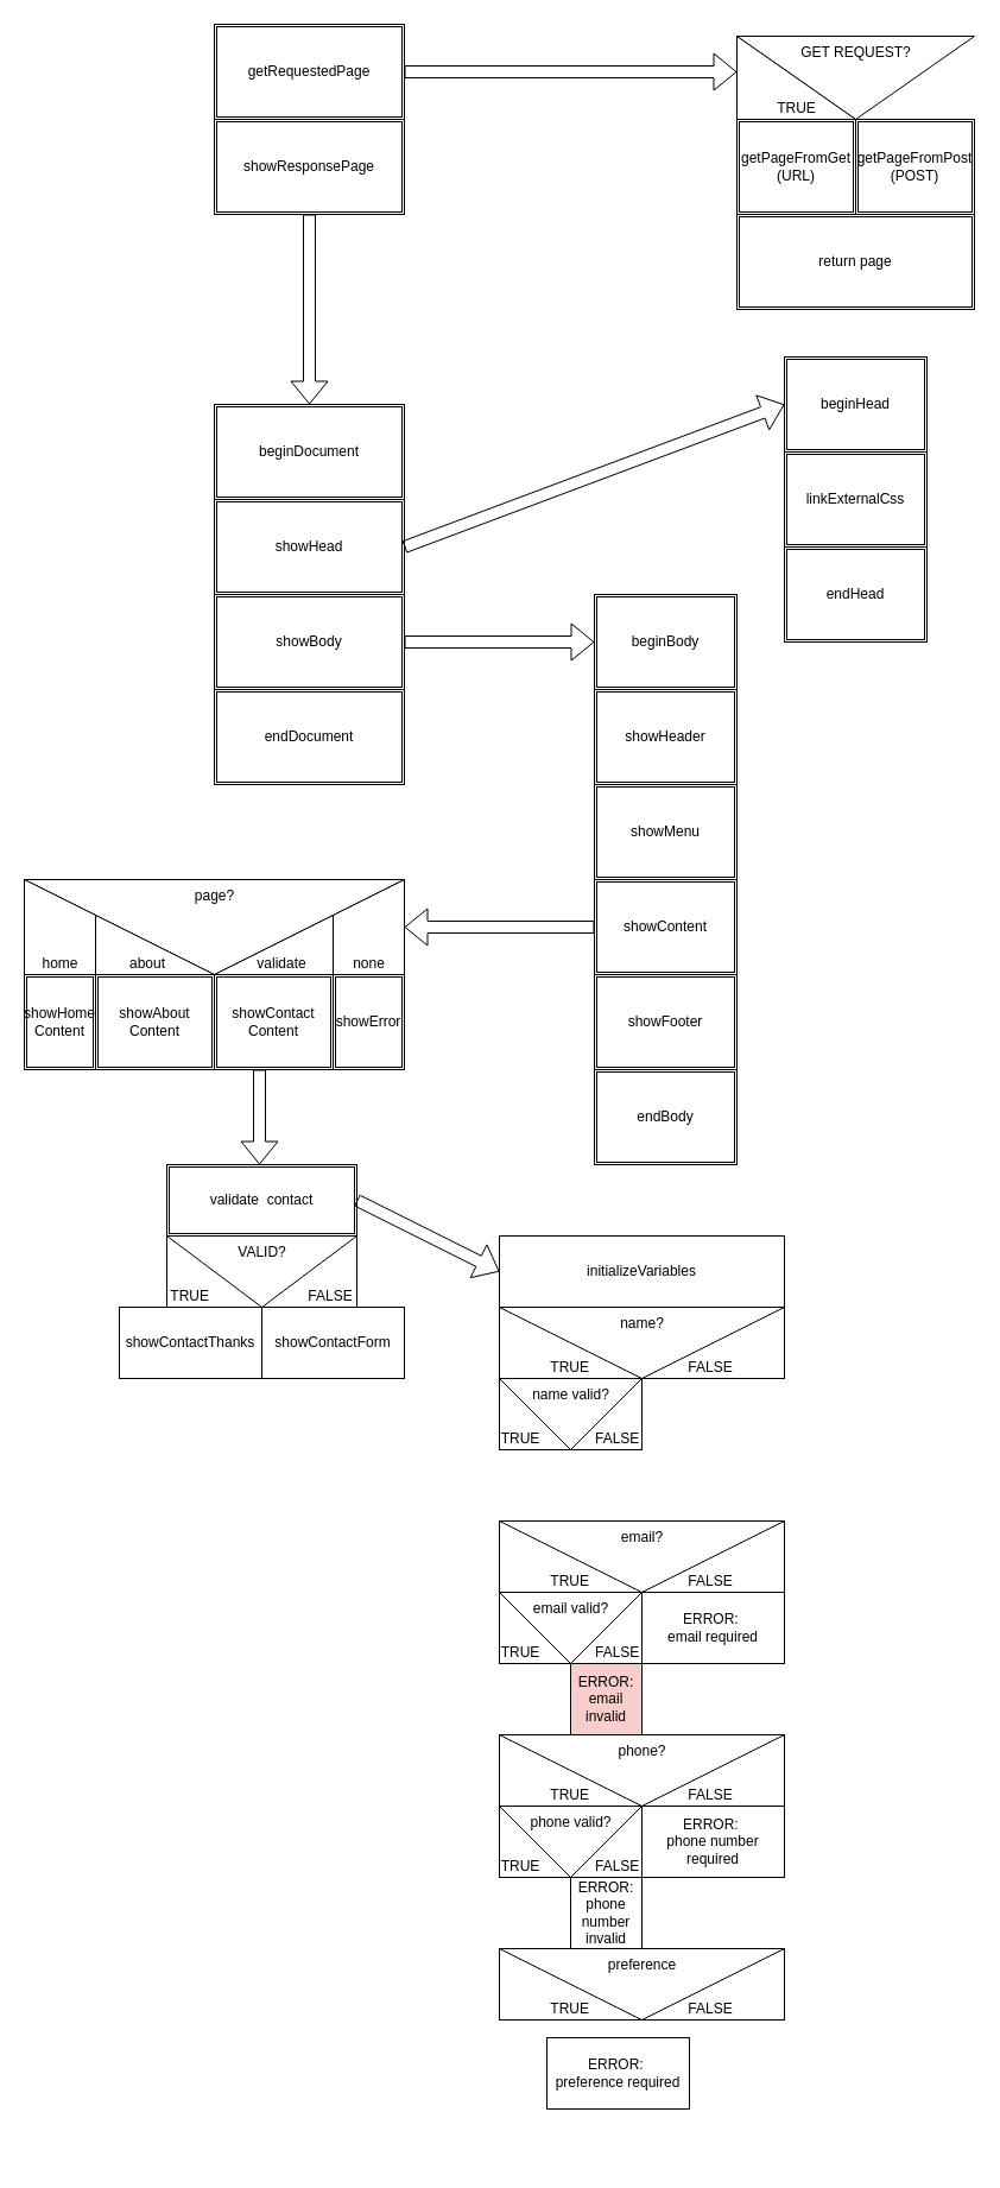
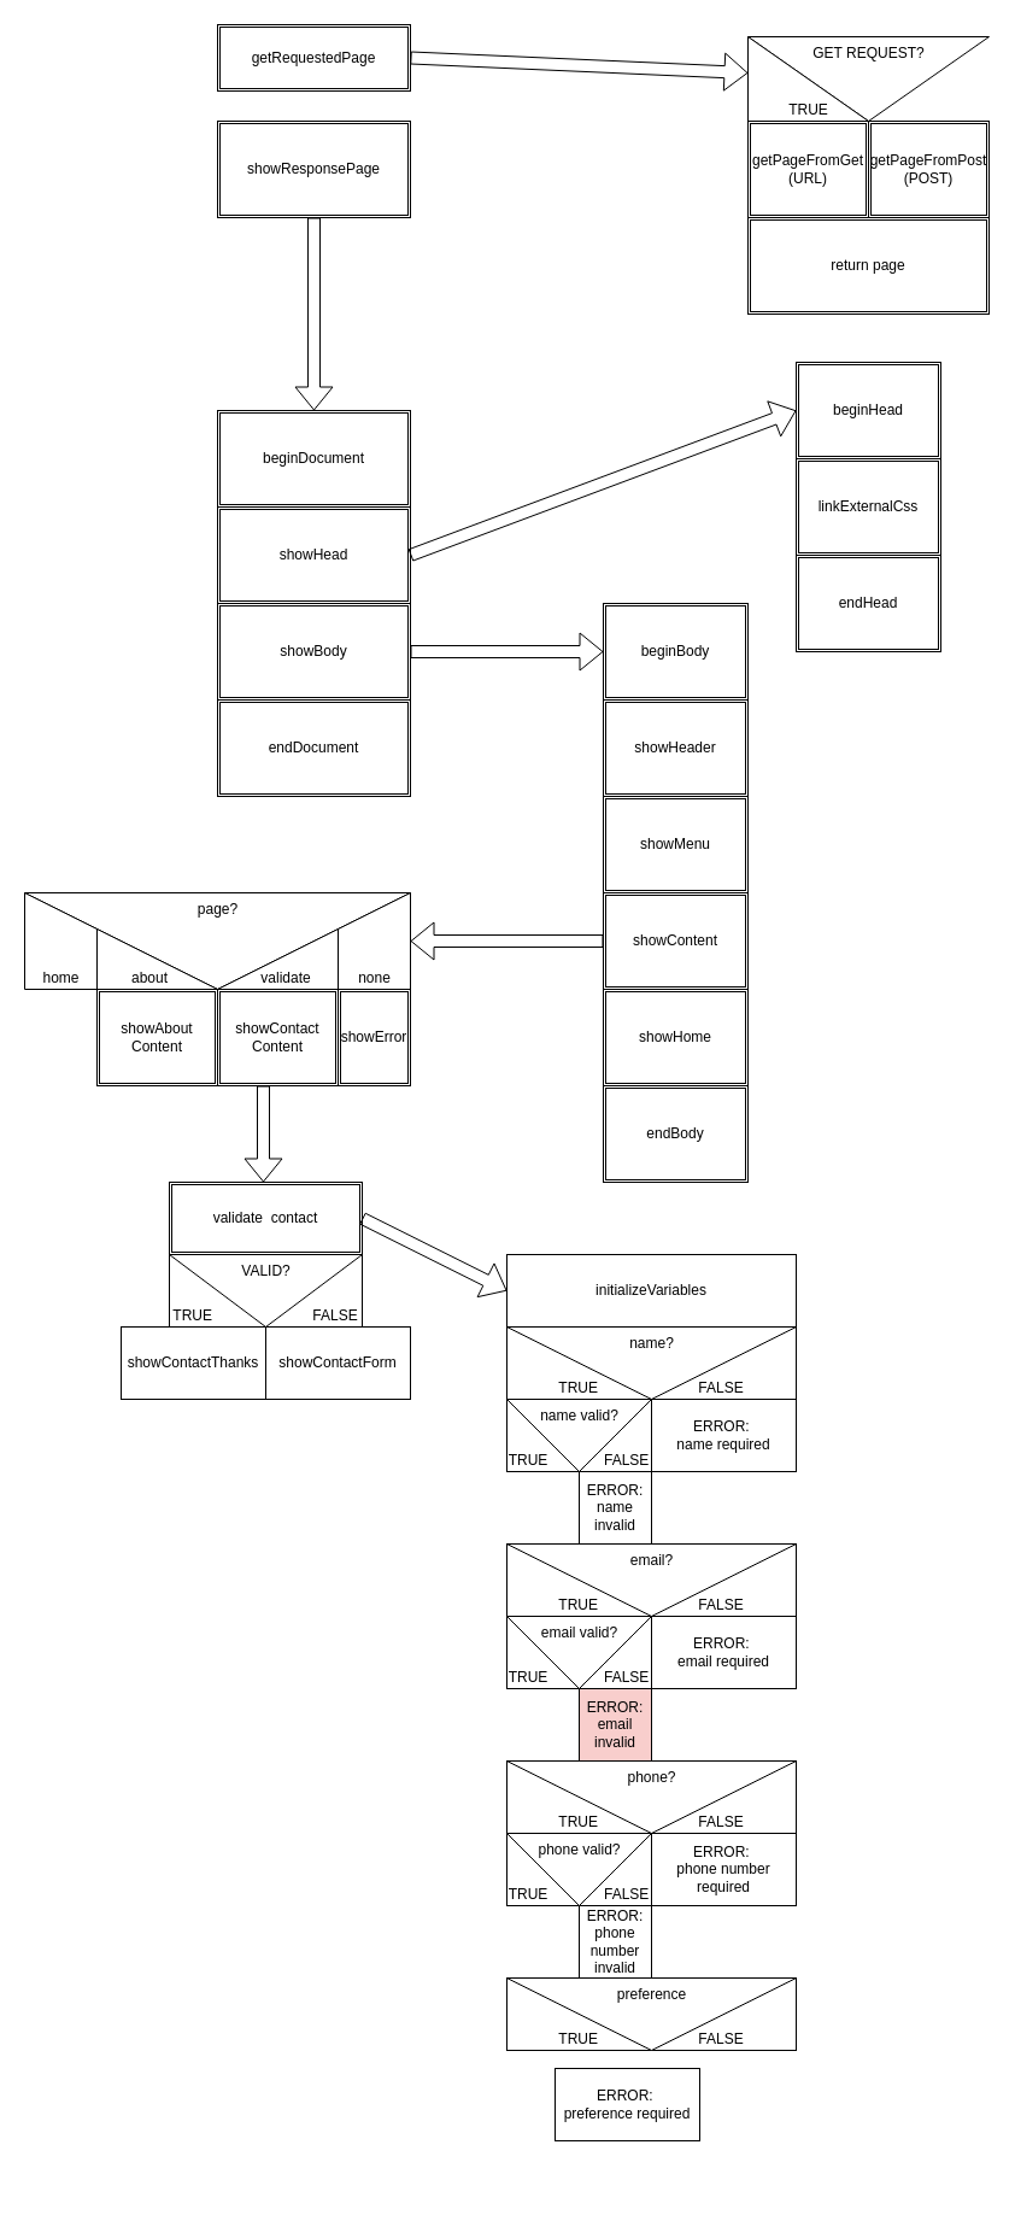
- <mxCell id="2" value="getRequestedPage" style="shape=ext;double=1;rounded=0;whiteSpace=wrap;html=1;" parent="1" vertex="1"><mxGeometry x="180" y="20" width="160" height="80" as="geometry" /></mxCell>
+ <mxCell id="2" value="getRequestedPage" style="shape=ext;double=1;rounded=0;whiteSpace=wrap;html=1;" parent="1" vertex="1"><mxGeometry x="180" y="20" width="160" height="55" as="geometry" /></mxCell>
- <mxCell id="32" value="showHome&lt;br&gt;Content" style="shape=ext;double=1;rounded=0;whiteSpace=wrap;html=1;" vertex="1" parent="1"><mxGeometry y="820" width="60" height="80" as="geometry" x="20" /></mxCell>
- <mxCell id="24" value="showFooter" style="shape=ext;double=1;rounded=0;whiteSpace=wrap;html=1;" vertex="1" parent="1"><mxGeometry x="500" y="820" width="120" height="80" as="geometry" /></mxCell>
+ <mxCell id="24" value="showHome" style="shape=ext;double=1;rounded=0;whiteSpace=wrap;html=1;" vertex="1" parent="1"><mxGeometry x="500" y="820" width="120" height="80" as="geometry" /></mxCell>
+ <mxCell id="64" value="ERROR:&amp;nbsp;&lt;br&gt;name required" style="rounded=0;whiteSpace=wrap;html=1;" vertex="1" parent="58"><mxGeometry x="120" y="60" width="120" height="60" as="geometry" /></mxCell>
+ <mxCell id="65" value="ERROR: name invalid" style="rounded=0;whiteSpace=wrap;html=1;" vertex="1" parent="58"><mxGeometry x="60" y="120" width="60" height="60" as="geometry" /></mxCell>
